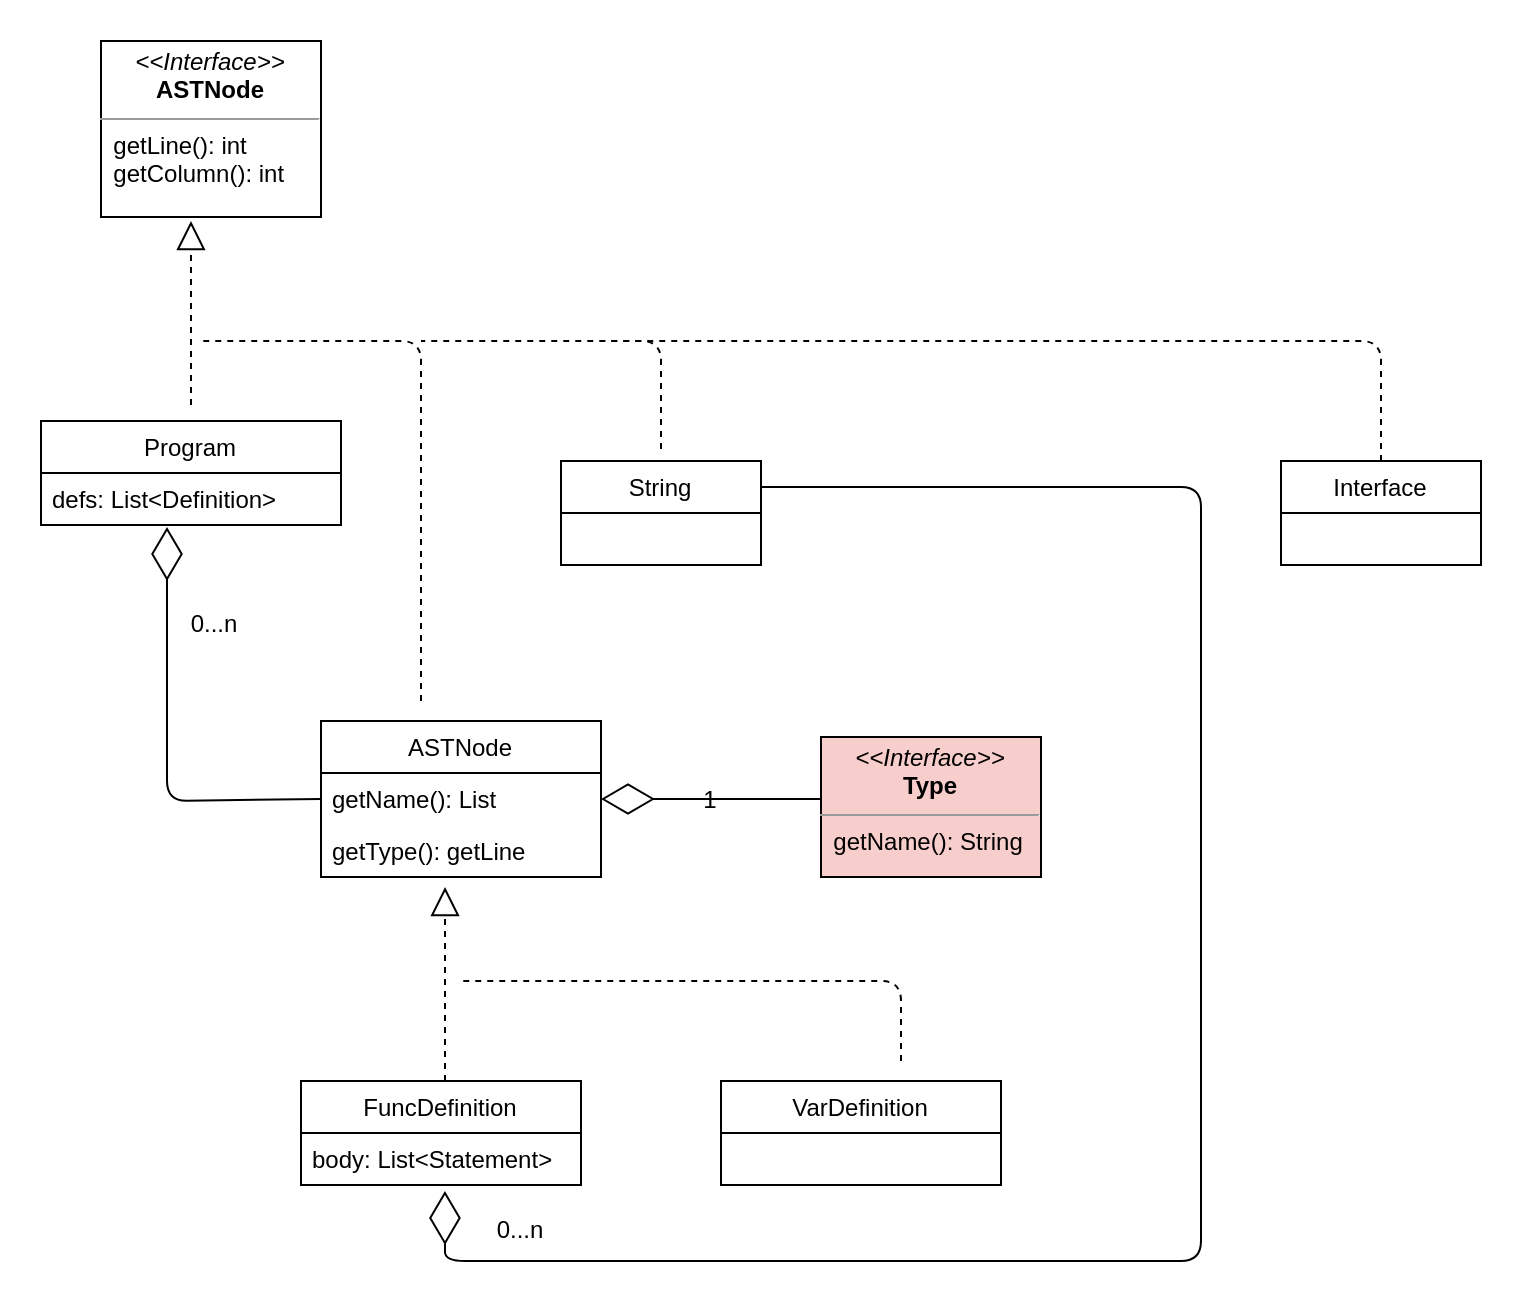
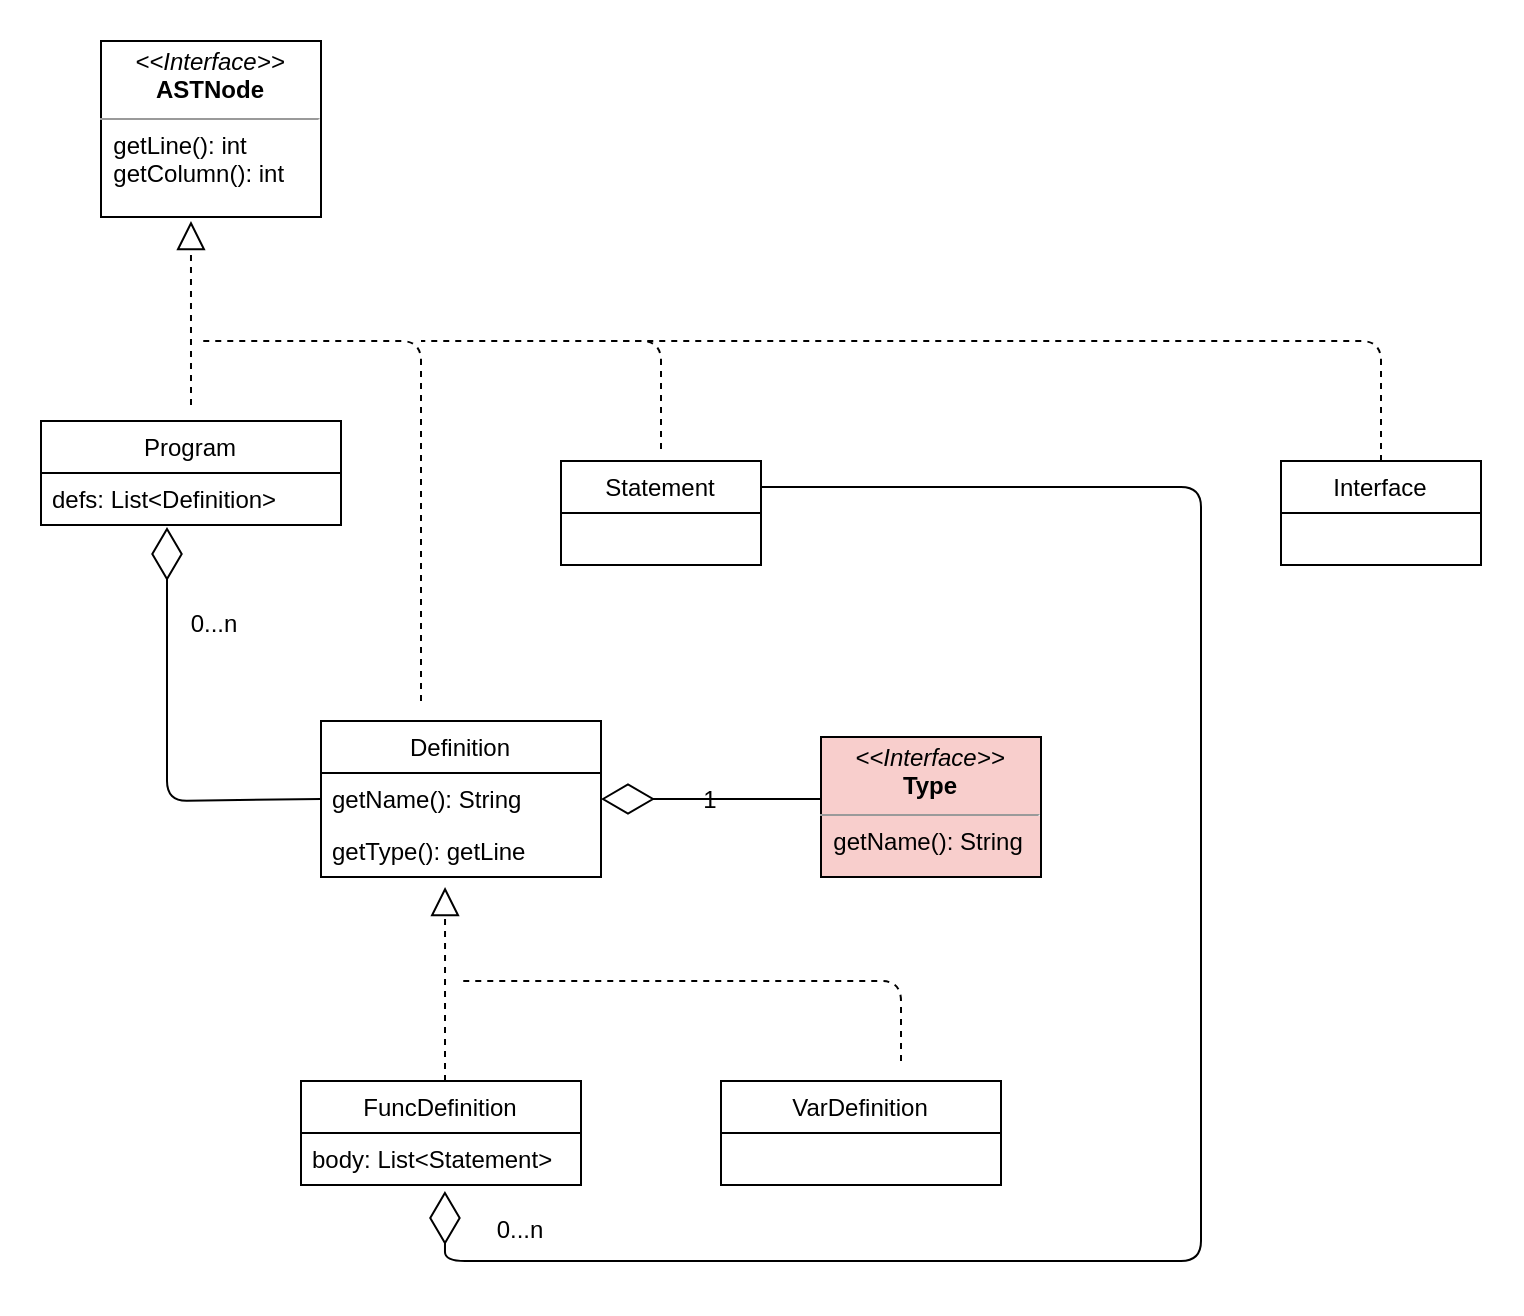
- <mxCell id="15" value="String" style="swimlane;fontStyle=0;childLayout=stackLayout;horizontal=1;startSize=26;fillColor=none;horizontalStack=0;resizeParent=1;resizeParentMax=0;resizeLast=0;collapsible=1;marginBottom=0;" parent="1" vertex="1"><mxGeometry x="280" y="230" width="100" height="52" as="geometry" /></mxCell>
+ <mxCell id="15" value="Statement" style="swimlane;fontStyle=0;childLayout=stackLayout;horizontal=1;startSize=26;fillColor=none;horizontalStack=0;resizeParent=1;resizeParentMax=0;resizeLast=0;collapsible=1;marginBottom=0;" parent="1" vertex="1"><mxGeometry x="280" y="230" width="100" height="52" as="geometry" /></mxCell>
- <mxCell id="10" value="ASTNode" style="swimlane;fontStyle=0;childLayout=stackLayout;horizontal=1;startSize=26;fillColor=none;horizontalStack=0;resizeParent=1;resizeParentMax=0;resizeLast=0;collapsible=1;marginBottom=0;" parent="1" vertex="1"><mxGeometry x="160" y="360" width="140" height="78" as="geometry" /></mxCell>
+ <mxCell id="10" value="Definition" style="swimlane;fontStyle=0;childLayout=stackLayout;horizontal=1;startSize=26;fillColor=none;horizontalStack=0;resizeParent=1;resizeParentMax=0;resizeLast=0;collapsible=1;marginBottom=0;" parent="1" vertex="1"><mxGeometry x="160" y="360" width="140" height="78" as="geometry" /></mxCell>
- <mxCell id="11" value="getName(): List" style="text;strokeColor=none;fillColor=none;align=left;verticalAlign=top;spacingLeft=4;spacingRight=4;overflow=hidden;rotatable=0;points=[[0,0.5],[1,0.5]];portConstraint=eastwest;" parent="10" vertex="1"><mxGeometry y="26" width="140" height="26" as="geometry" /></mxCell>
+ <mxCell id="11" value="getName(): String" style="text;strokeColor=none;fillColor=none;align=left;verticalAlign=top;spacingLeft=4;spacingRight=4;overflow=hidden;rotatable=0;points=[[0,0.5],[1,0.5]];portConstraint=eastwest;" parent="10" vertex="1"><mxGeometry y="26" width="140" height="26" as="geometry" /></mxCell>
